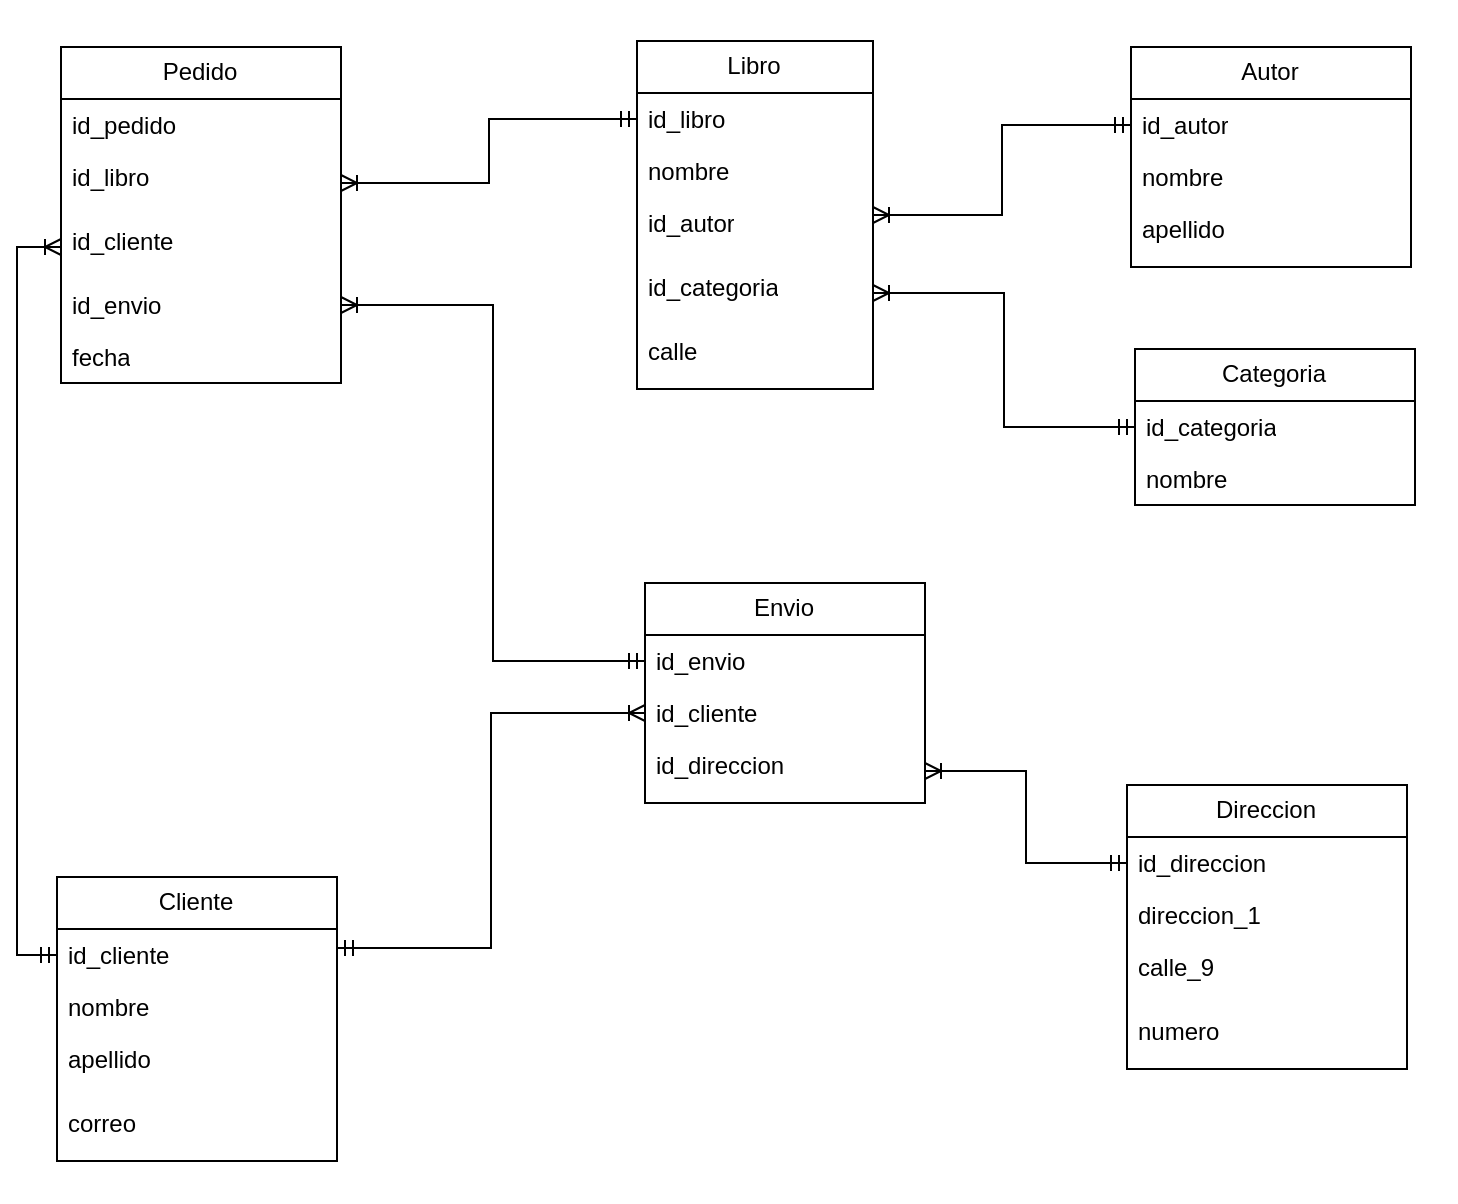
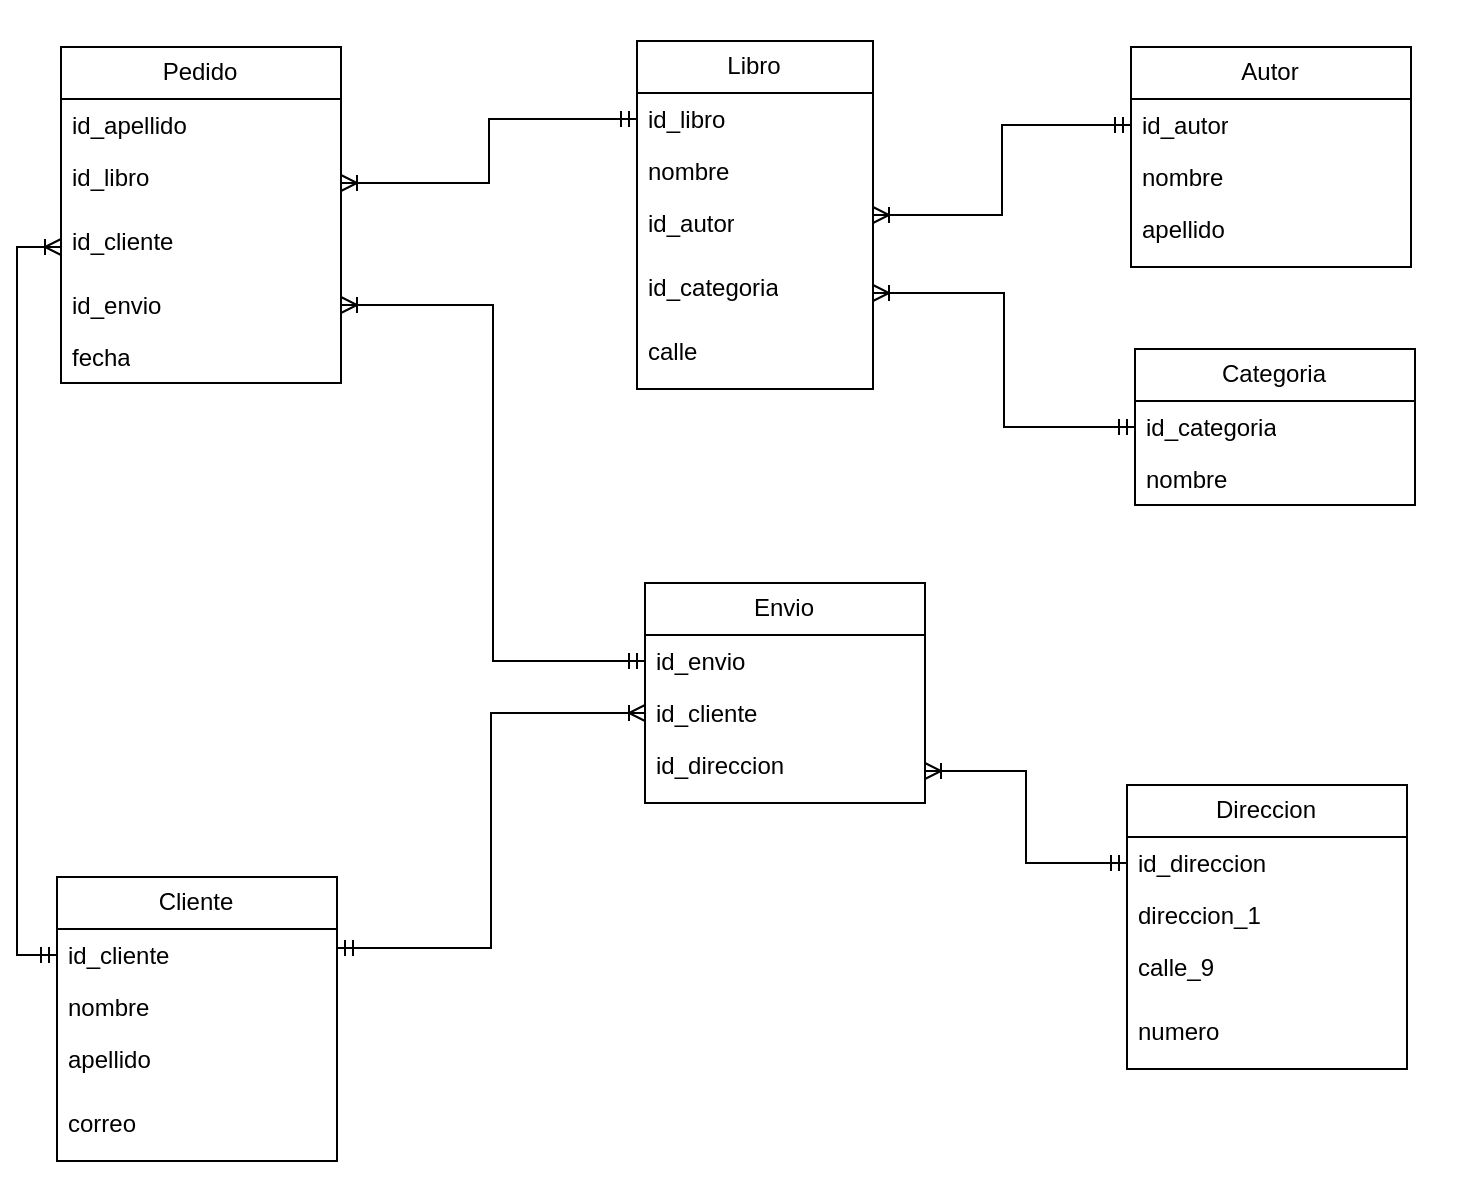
- <mxCell id="15" value="id_pedido" style="text;strokeColor=none;fillColor=none;align=left;verticalAlign=top;spacingLeft=4;spacingRight=4;overflow=hidden;rotatable=0;points=[[0,0.5],[1,0.5]];portConstraint=eastwest;whiteSpace=wrap;html=1;" parent="14" vertex="1"><mxGeometry y="26" width="140" height="26" as="geometry" /></mxCell>
+ <mxCell id="15" value="id_apellido" style="text;strokeColor=none;fillColor=none;align=left;verticalAlign=top;spacingLeft=4;spacingRight=4;overflow=hidden;rotatable=0;points=[[0,0.5],[1,0.5]];portConstraint=eastwest;whiteSpace=wrap;html=1;" parent="14" vertex="1"><mxGeometry y="26" width="140" height="26" as="geometry" /></mxCell>
